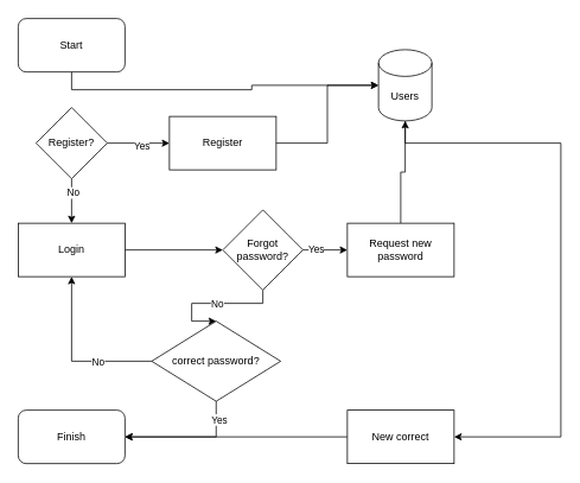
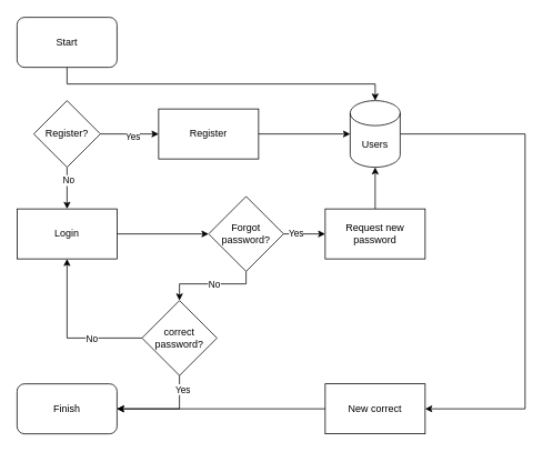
- <mxCell id="11" value="Users" style="shape=cylinder3;whiteSpace=wrap;html=1;boundedLbl=1;backgroundOutline=1;size=15;" vertex="1" parent="1"><mxGeometry x="425" y="55" width="60" height="80" as="geometry" /></mxCell>
+ <mxCell id="11" value="Users" style="shape=cylinder3;whiteSpace=wrap;html=1;boundedLbl=1;backgroundOutline=1;size=15;" vertex="1" parent="1"><mxGeometry x="420" y="120" width="60" height="80" as="geometry" /></mxCell>
- <mxCell id="26" value="correct password?" style="rhombus;whiteSpace=wrap;html=1;" vertex="1" parent="1"><mxGeometry x="170" y="360" width="145" height="90" as="geometry" /></mxCell>
+ <mxCell id="26" value="correct password?" style="rhombus;whiteSpace=wrap;html=1;" vertex="1" parent="1"><mxGeometry x="170" y="360" width="90" height="90" as="geometry" /></mxCell>
